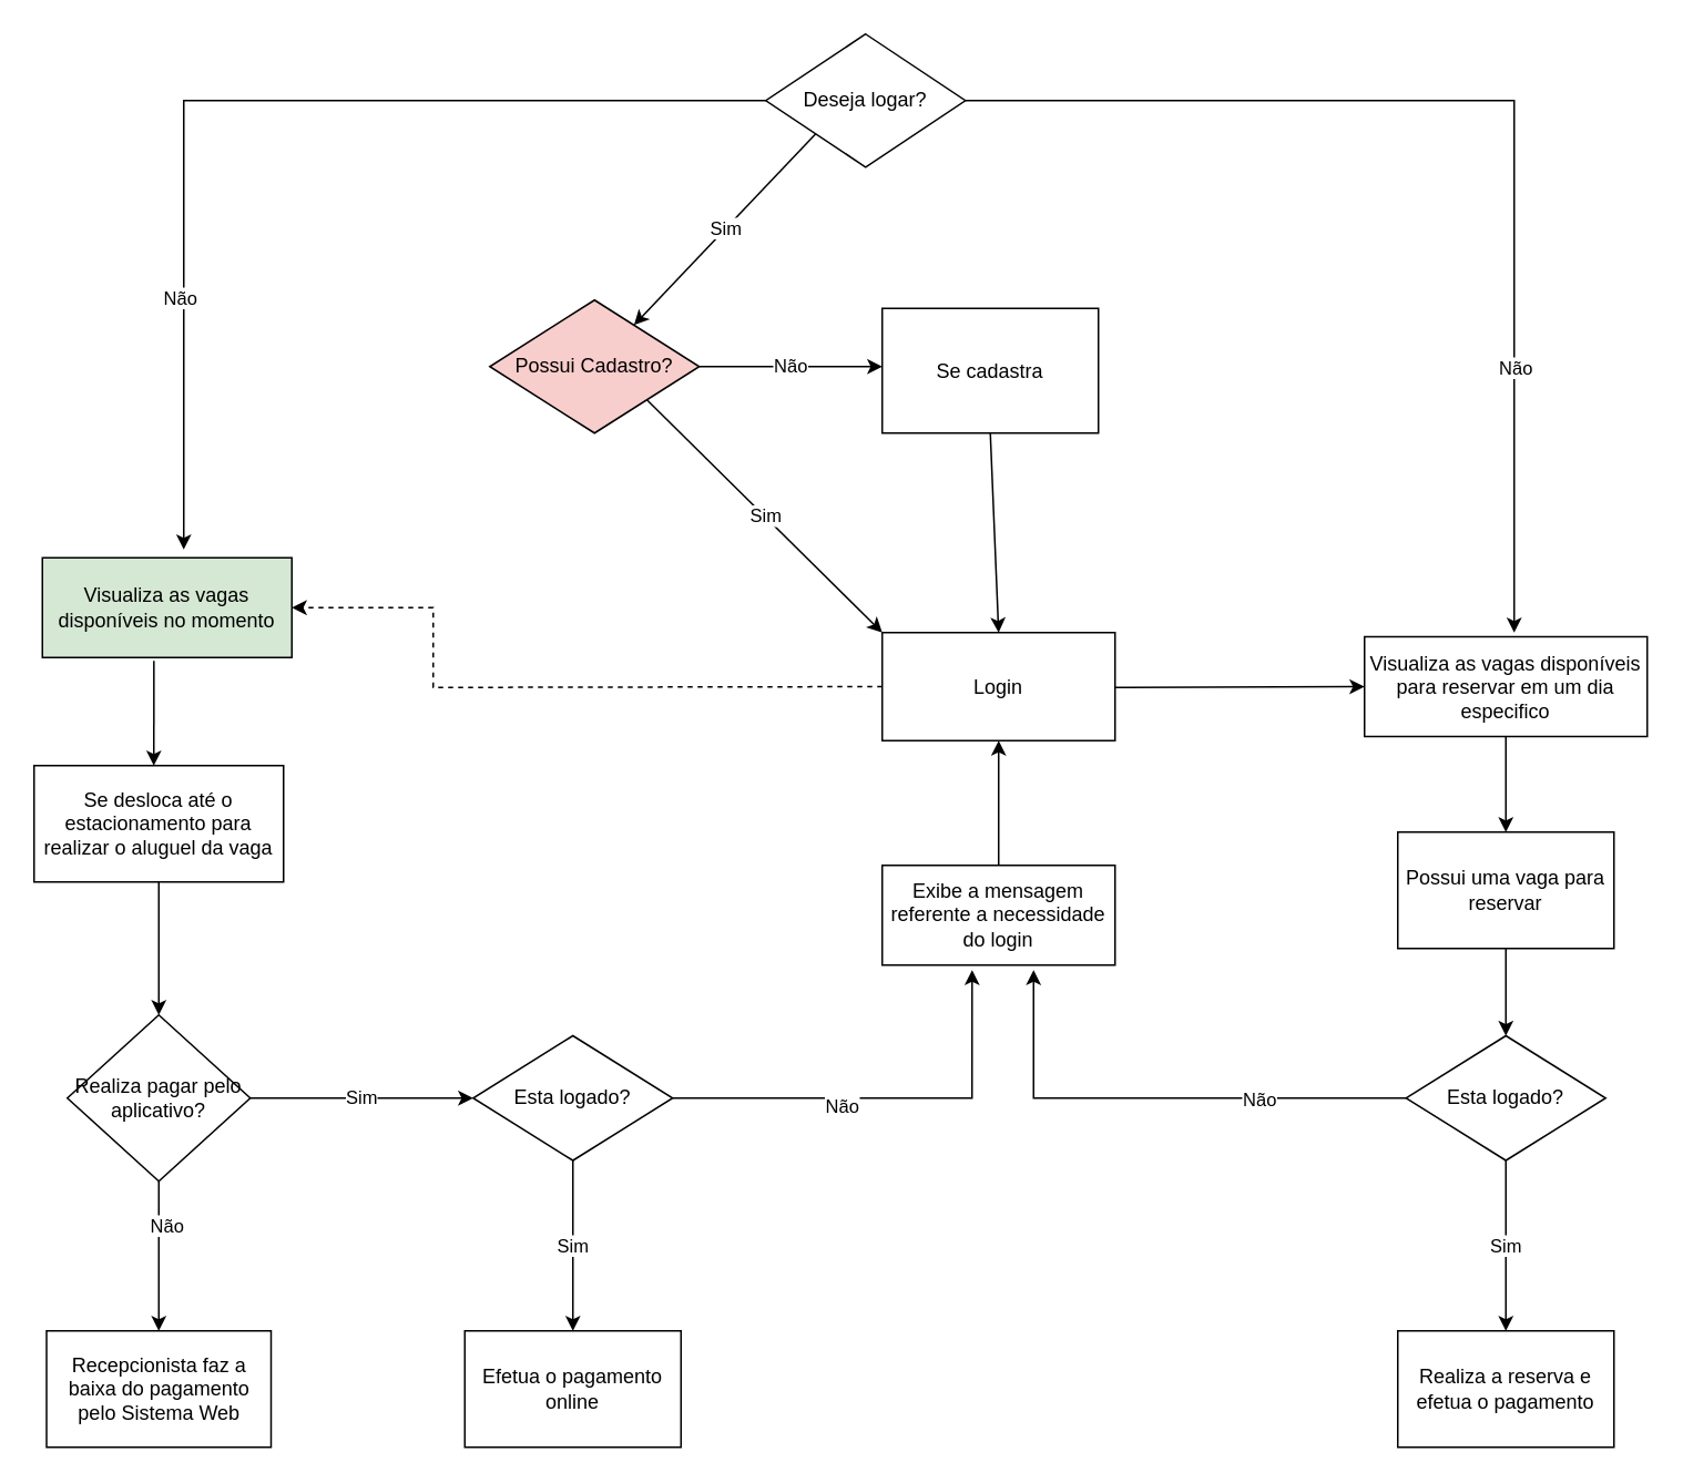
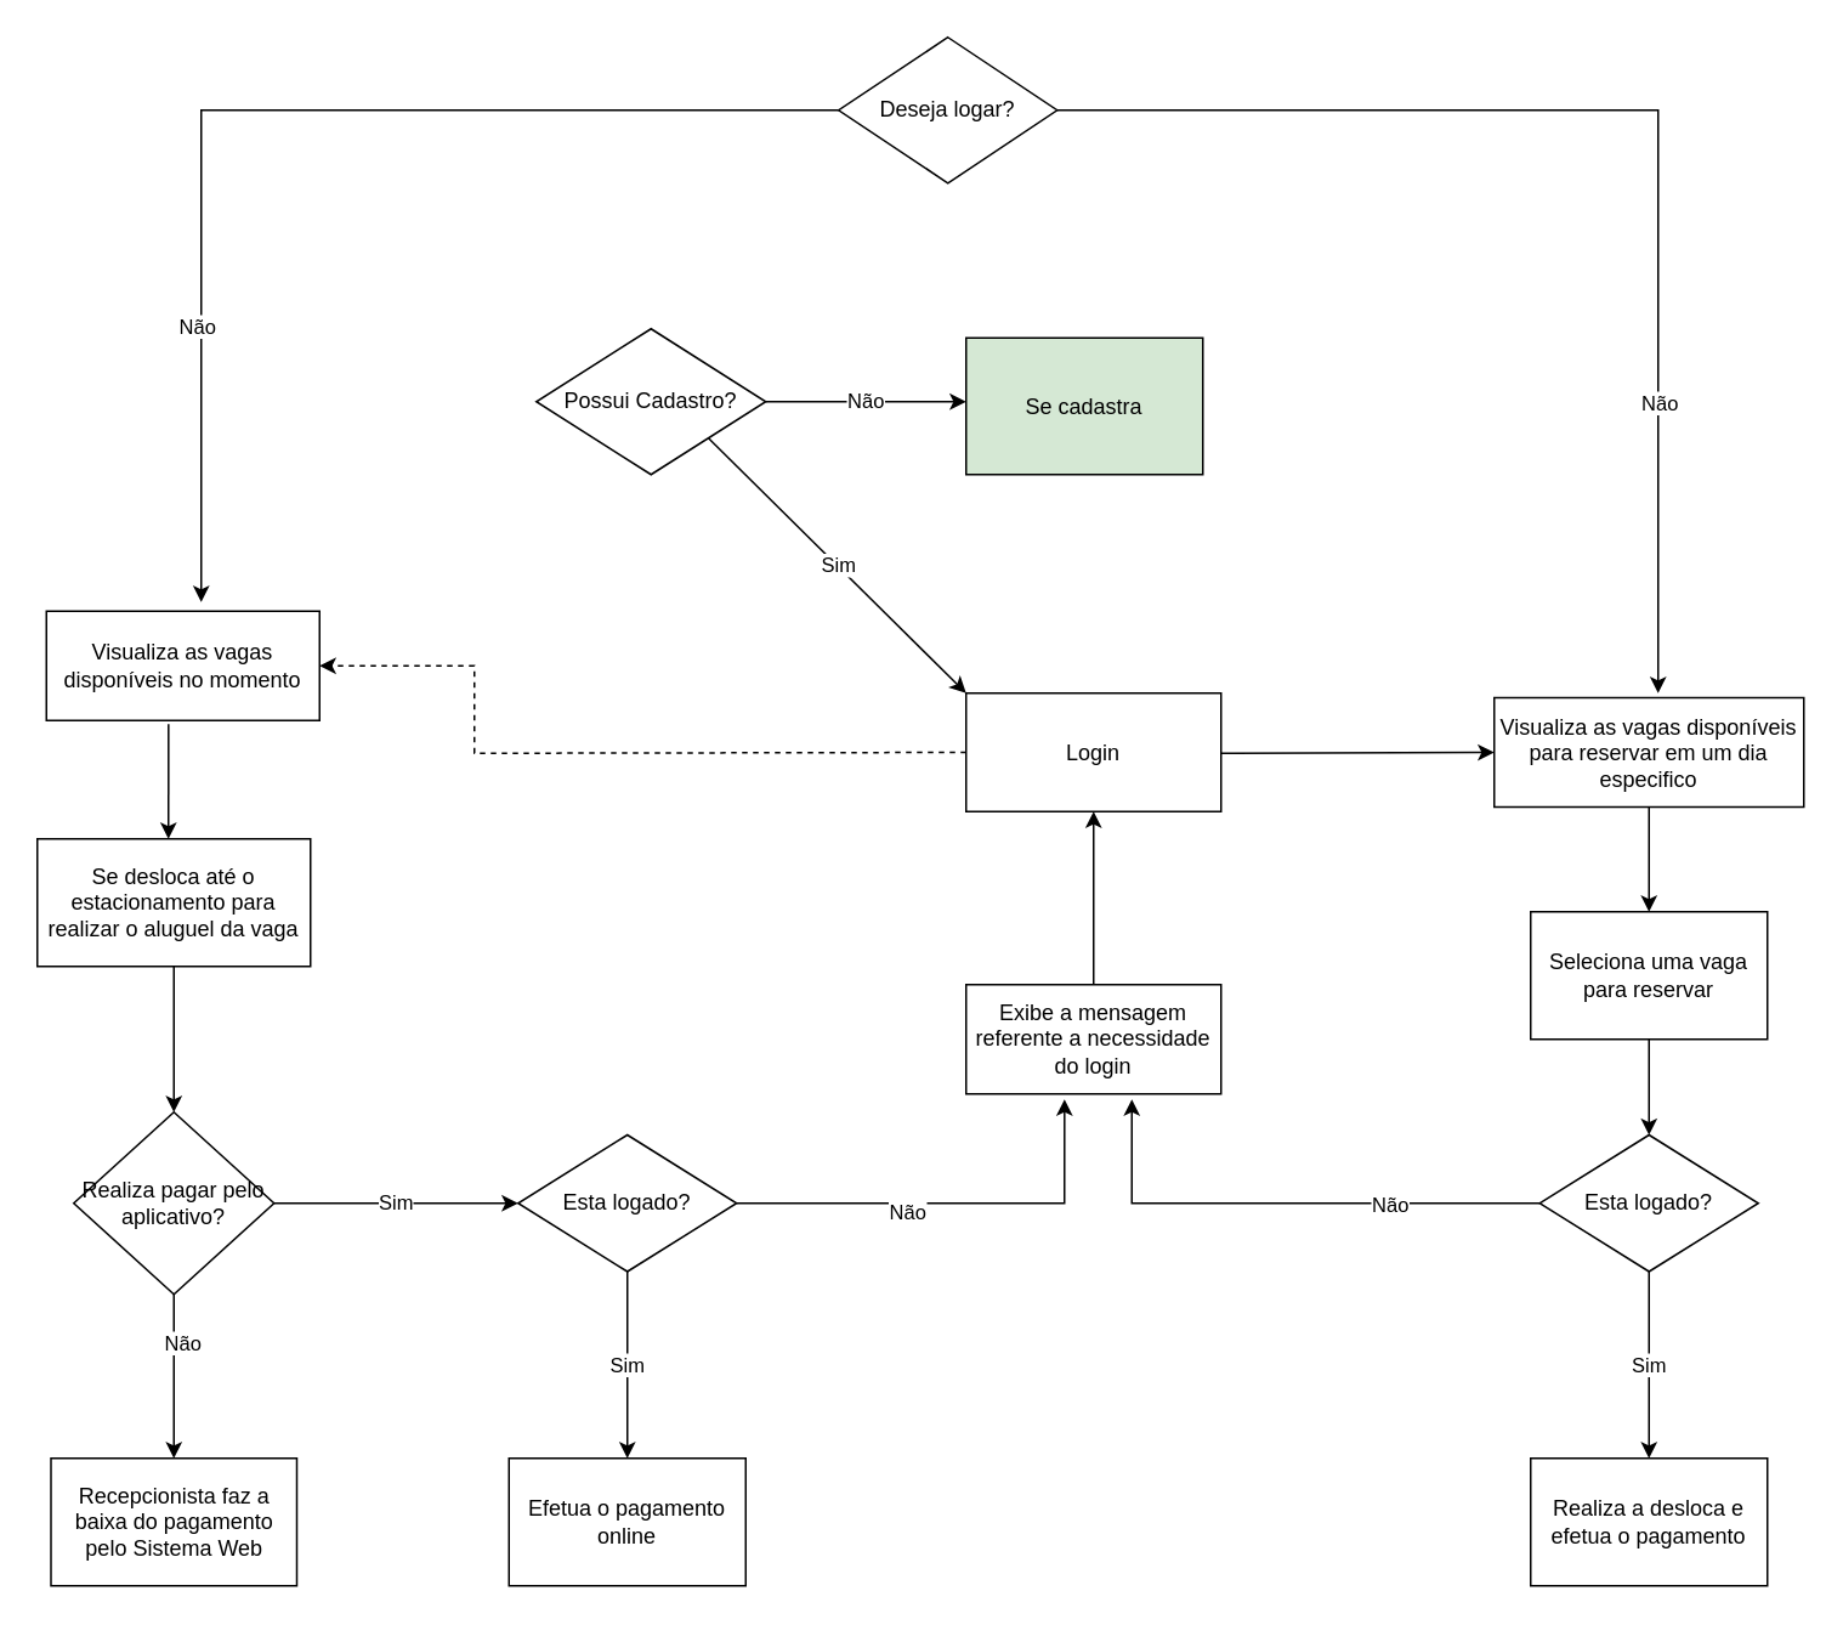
- <mxCell id="38" value="Sim" style="endArrow=classic;html=1;rounded=0;exitX=0;exitY=1;exitDx=0;exitDy=0;" edge="1" parent="1" source="37" target="3"><mxGeometry width="50" height="50" relative="1" as="geometry"><mxPoint x="550" y="190" as="sourcePoint" /><mxPoint x="600" y="140" as="targetPoint" /></mxGeometry></mxCell>
- <mxCell id="3" value="Possui Cadastro?" style="rhombus;whiteSpace=wrap;html=1;fillColor=#f8cecc;" vertex="1" parent="1"><mxGeometry x="294" y="180" width="126" height="80" as="geometry" /></mxCell>
+ <mxCell id="3" value="Possui Cadastro?" style="rhombus;whiteSpace=wrap;html=1;" vertex="1" parent="1"><mxGeometry x="294" y="180" width="126" height="80" as="geometry" /></mxCell>
- <mxCell id="6" value="Se cadastra" style="rounded=0;whiteSpace=wrap;html=1;" vertex="1" parent="1"><mxGeometry x="530" y="185" width="130" height="75" as="geometry" /></mxCell>
+ <mxCell id="6" value="Se cadastra" style="rounded=0;whiteSpace=wrap;html=1;fillColor=#d5e8d4;" vertex="1" parent="1"><mxGeometry x="530" y="185" width="130" height="75" as="geometry" /></mxCell>
- <mxCell id="19" value="" style="endArrow=classic;html=1;rounded=0;exitX=0.5;exitY=1;exitDx=0;exitDy=0;entryX=0.5;entryY=0;entryDx=0;entryDy=0;" edge="1" parent="1" source="6" target="5"><mxGeometry width="50" height="50" relative="1" as="geometry"><mxPoint x="320" y="440" as="sourcePoint" /><mxPoint x="370" y="390" as="targetPoint" /></mxGeometry></mxCell>
- <mxCell id="2" value="Visualiza as vagas disponíveis no momento" style="rounded=0;whiteSpace=wrap;html=1;fillColor=#d5e8d4;" vertex="1" parent="1"><mxGeometry x="25" y="335" width="150" height="60" as="geometry" /></mxCell>
+ <mxCell id="2" value="Visualiza as vagas disponíveis no momento" style="rounded=0;whiteSpace=wrap;html=1;" vertex="1" parent="1"><mxGeometry x="25" y="335" width="150" height="60" as="geometry" /></mxCell>
- <mxCell id="9" value="Possui uma vaga para reservar" style="rounded=0;whiteSpace=wrap;html=1;" vertex="1" parent="1"><mxGeometry x="840" y="500" width="130" height="70" as="geometry" /></mxCell>
+ <mxCell id="9" value="Seleciona uma vaga para reservar" style="rounded=0;whiteSpace=wrap;html=1;" vertex="1" parent="1"><mxGeometry x="840" y="500" width="130" height="70" as="geometry" /></mxCell>
- <mxCell id="16" value="Exibe a mensagem referente a necessidade do login" style="rounded=0;whiteSpace=wrap;html=1;" vertex="1" parent="1"><mxGeometry x="530" y="520" width="140" height="60" as="geometry" /></mxCell>
+ <mxCell id="16" value="Exibe a mensagem referente a necessidade do login" style="rounded=0;whiteSpace=wrap;html=1;" vertex="1" parent="1"><mxGeometry x="530" y="540" width="140" height="60" as="geometry" /></mxCell>
- <mxCell id="14" value="Realiza a reserva e efetua o pagamento" style="rounded=0;whiteSpace=wrap;html=1;" vertex="1" parent="1"><mxGeometry x="840" y="800" width="130" height="70" as="geometry" /></mxCell>
+ <mxCell id="14" value="Realiza a desloca e efetua o pagamento" style="rounded=0;whiteSpace=wrap;html=1;" vertex="1" parent="1"><mxGeometry x="840" y="800" width="130" height="70" as="geometry" /></mxCell>
